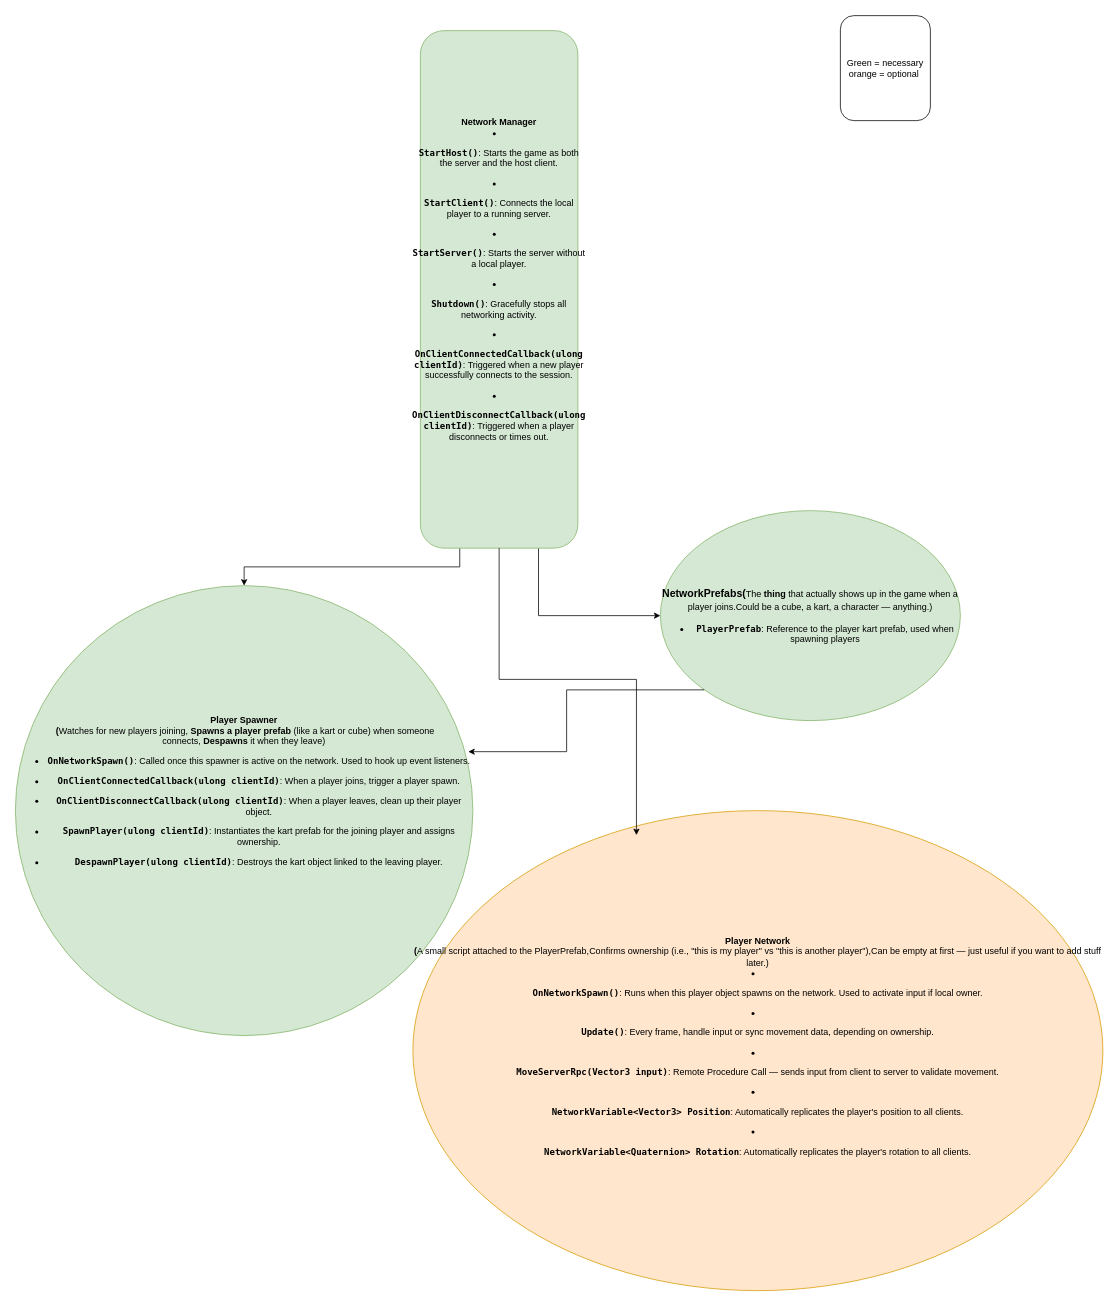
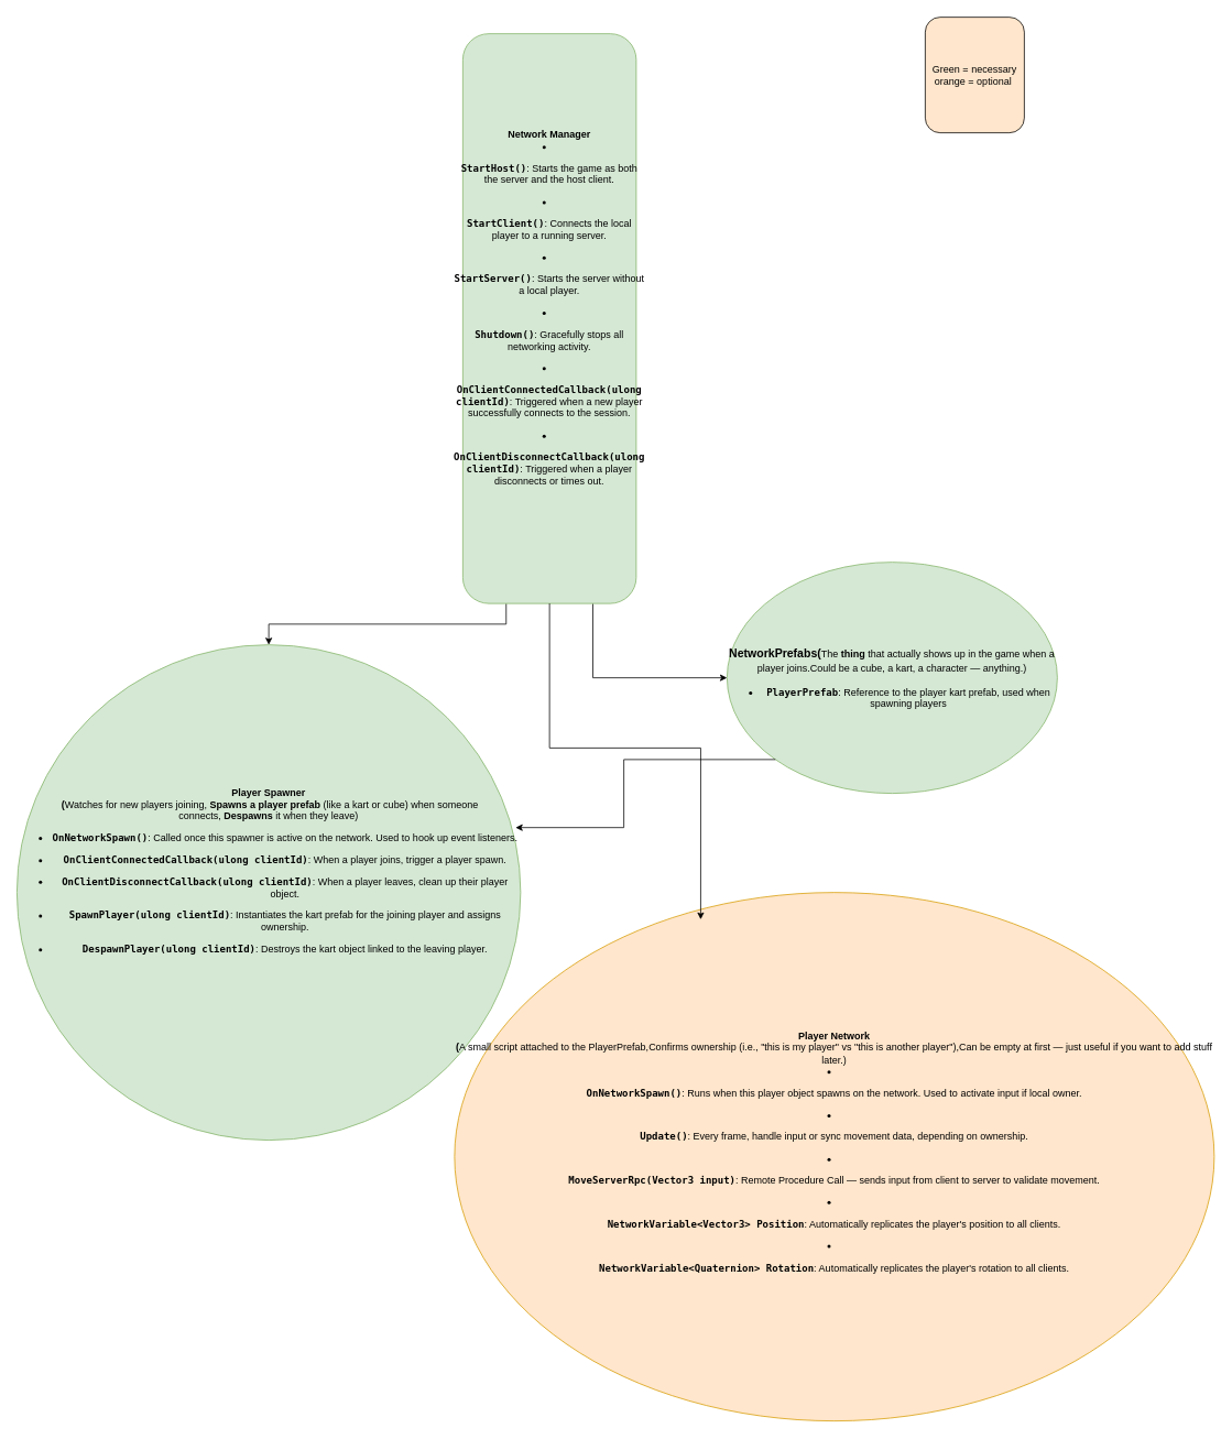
- <mxCell id="9" value="Green = necessary&lt;div&gt;orange = optional&amp;nbsp;&lt;/div&gt;" style="rounded=1;whiteSpace=wrap;html=1;" vertex="1" parent="1"><mxGeometry x="1120" y="20" width="120" height="140" as="geometry" /></mxCell>
+ <mxCell id="9" value="Green = necessary&lt;div&gt;orange = optional&amp;nbsp;&lt;/div&gt;" style="rounded=1;whiteSpace=wrap;html=1;fillColor=#ffe6cc;" vertex="1" parent="1"><mxGeometry x="1120" y="20" width="120" height="140" as="geometry" /></mxCell>
